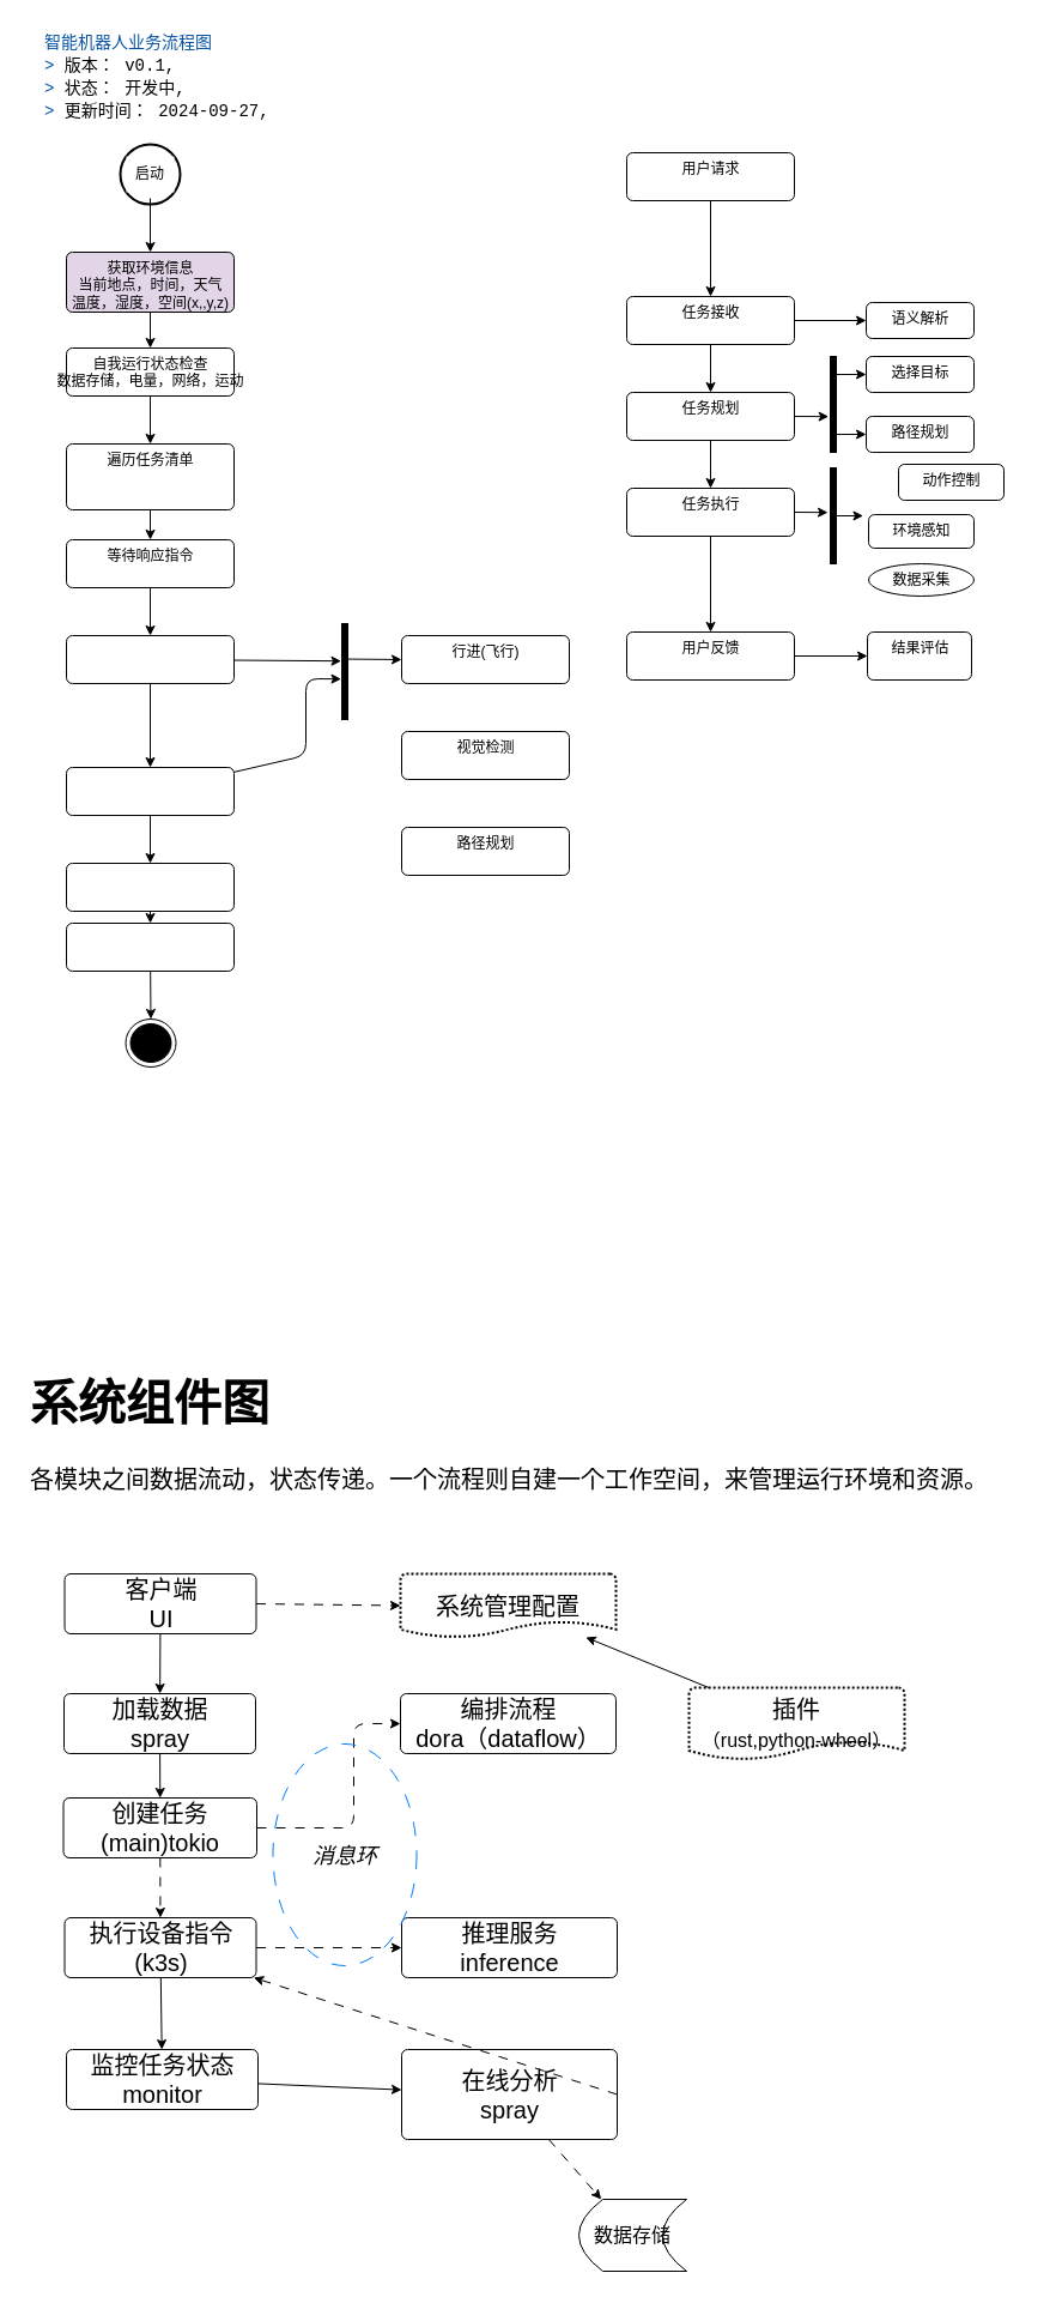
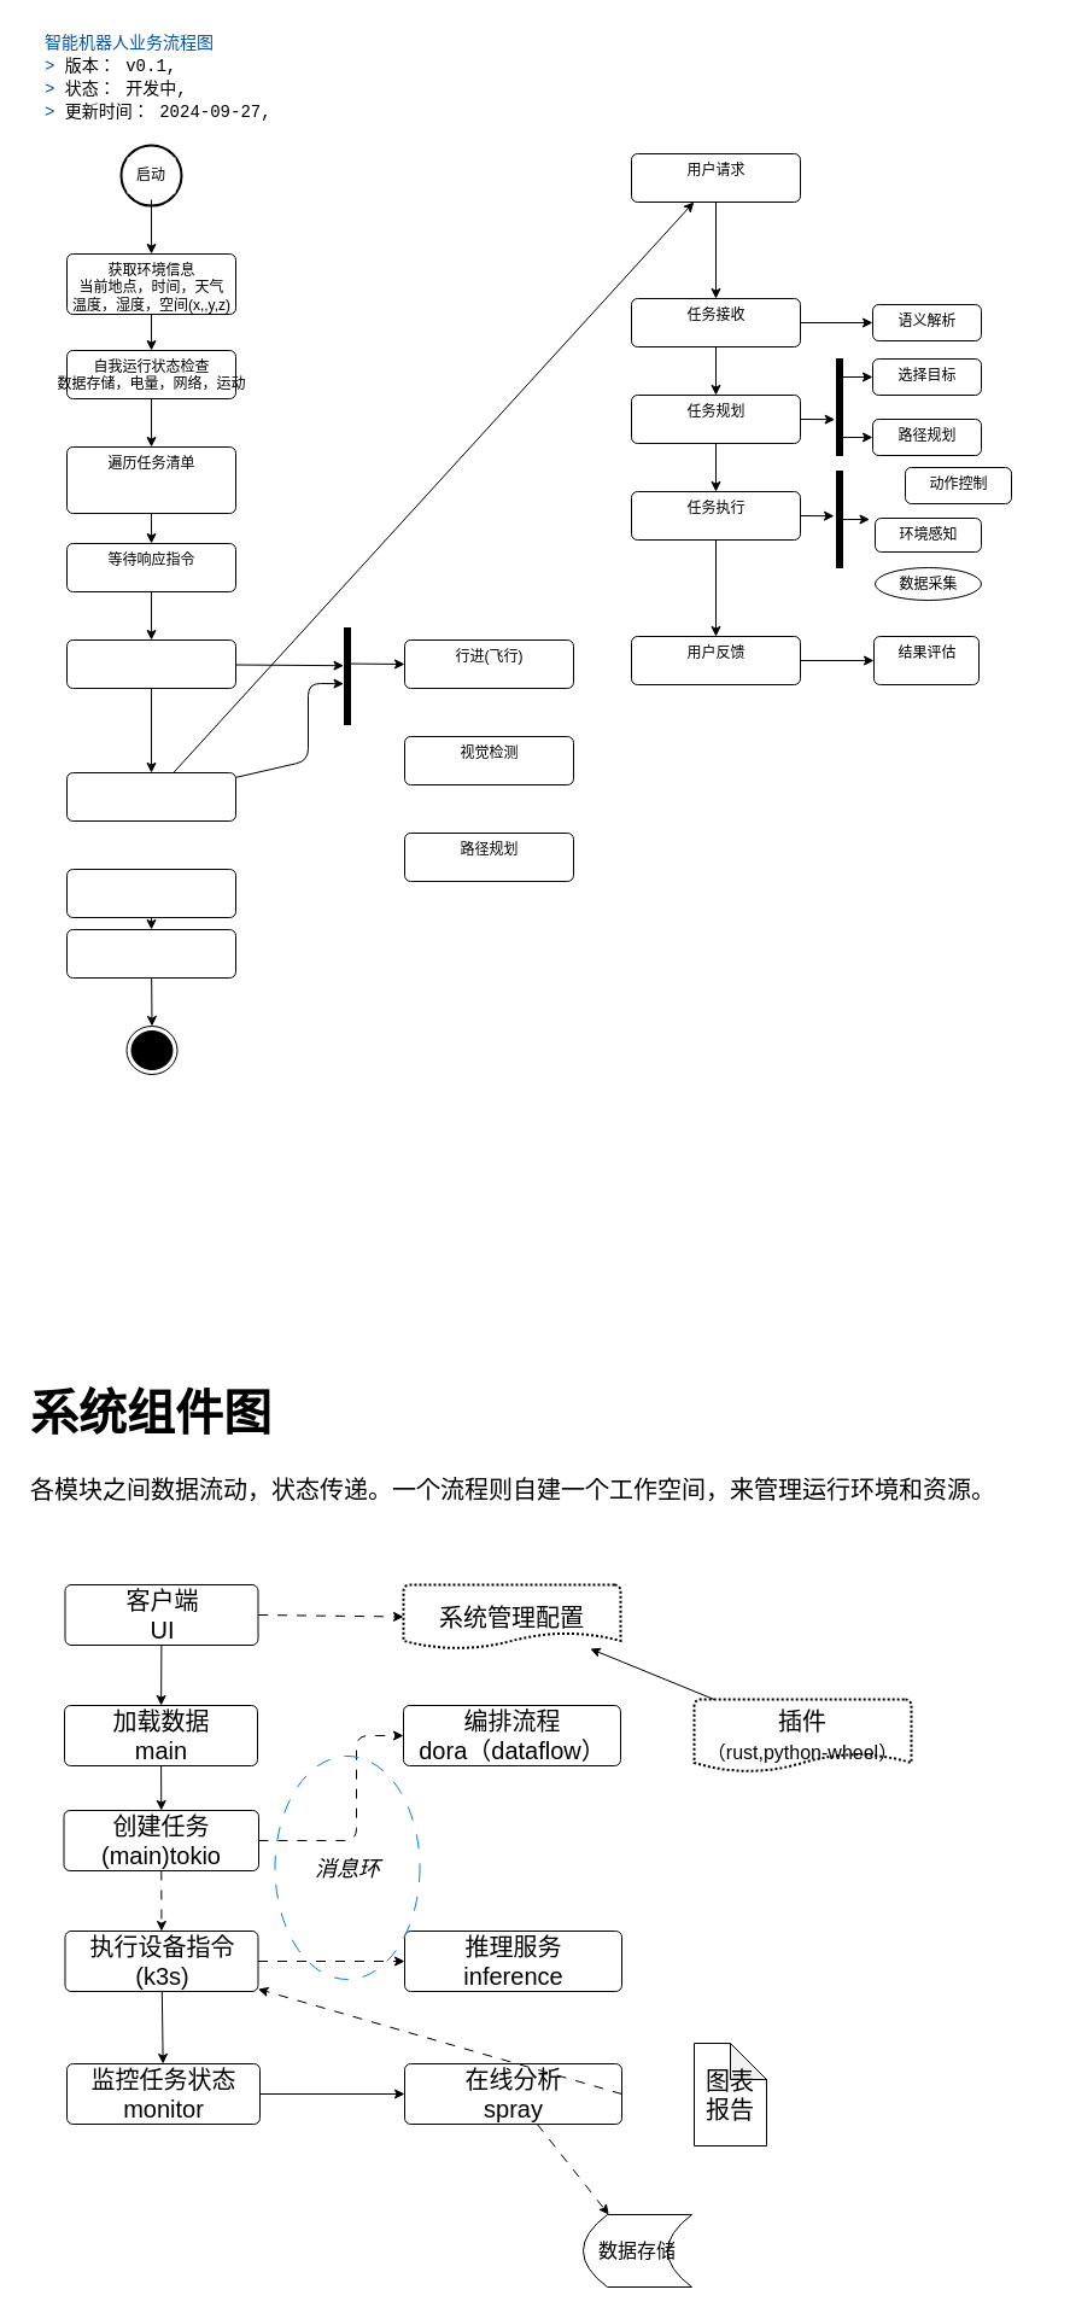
- <mxCell id="6" value="获取环境信息&lt;br&gt;当前地点，时间，天气&lt;br&gt;温度，湿度，空间(x,,y,z)" style="html=1;align=center;verticalAlign=top;rounded=1;absoluteArcSize=1;arcSize=10;dashed=0;fillColor=#e1d5e7;" parent="1" vertex="1"><mxGeometry x="55" y="210" width="140" height="50" as="geometry" /></mxCell>
+ <mxCell id="6" value="获取环境信息&lt;br&gt;当前地点，时间，天气&lt;br&gt;温度，湿度，空间(x,,y,z)" style="html=1;align=center;verticalAlign=top;rounded=1;absoluteArcSize=1;arcSize=10;dashed=0;" parent="1" vertex="1"><mxGeometry x="55" y="210" width="140" height="50" as="geometry" /></mxCell>
- <mxCell id="18" value="" style="edgeStyle=none;html=1;fontColor=#000000;" parent="1" source="19" target="24" edge="1"><mxGeometry relative="1" as="geometry" /></mxCell>
+ <mxCell id="18" value="" style="edgeStyle=none;html=1;fontColor=#000000;" parent="1" source="19" target="28" edge="1"><mxGeometry relative="1" as="geometry" /></mxCell>
- <mxCell id="57" value="加载数据&lt;br style=&quot;font-size: 20px;&quot;&gt;spray" style="html=1;align=center;verticalAlign=middle;rounded=1;absoluteArcSize=1;arcSize=10;dashed=0;fillColor=none;fontSize=20;" parent="1" vertex="1"><mxGeometry x="53" y="1413" width="160" height="50" as="geometry" /></mxCell>
+ <mxCell id="57" value="加载数据&lt;br style=&quot;font-size: 20px;&quot;&gt;main" style="html=1;align=center;verticalAlign=middle;rounded=1;absoluteArcSize=1;arcSize=10;dashed=0;fillColor=none;fontSize=20;" parent="1" vertex="1"><mxGeometry x="53" y="1413" width="160" height="50" as="geometry" /></mxCell>
+ <mxCell id="75" value="图表&lt;br&gt;报告" style="shape=note;whiteSpace=wrap;html=1;backgroundOutline=1;darkOpacity=0.05;hachureGap=4;fontFamily=Architects Daughter;fontSource=https%3A%2F%2Ffonts.googleapis.com%2Fcss%3Ffamily%3DArchitects%2BDaughter;fontSize=20;" parent="1" vertex="1"><mxGeometry x="575" y="1693" width="60" height="85" as="geometry" /></mxCell>
- <mxCell id="64" value="&lt;p&gt;&lt;font face=&quot;Helvetica&quot;&gt;在线分析&lt;br&gt;&lt;/font&gt;&lt;font face=&quot;Helvetica&quot;&gt;spray&lt;/font&gt;&lt;/p&gt;" style="html=1;align=center;verticalAlign=middle;rounded=1;absoluteArcSize=1;arcSize=10;dashed=0;fillColor=none;hachureGap=4;fontFamily=Architects Daughter;fontSource=https%3A%2F%2Ffonts.googleapis.com%2Fcss%3Ffamily%3DArchitects%2BDaughter;fontSize=20;" parent="1" vertex="1"><mxGeometry x="335" y="1710" width="180" height="75" as="geometry" /></mxCell>
+ <mxCell id="64" value="&lt;p&gt;&lt;font face=&quot;Helvetica&quot;&gt;在线分析&lt;br&gt;&lt;/font&gt;&lt;font face=&quot;Helvetica&quot;&gt;spray&lt;/font&gt;&lt;/p&gt;" style="html=1;align=center;verticalAlign=middle;rounded=1;absoluteArcSize=1;arcSize=10;dashed=0;fillColor=none;hachureGap=4;fontFamily=Architects Daughter;fontSource=https%3A%2F%2Ffonts.googleapis.com%2Fcss%3Ffamily%3DArchitects%2BDaughter;fontSize=20;" parent="1" vertex="1"><mxGeometry x="335" y="1710" width="180" height="50" as="geometry" /></mxCell>
